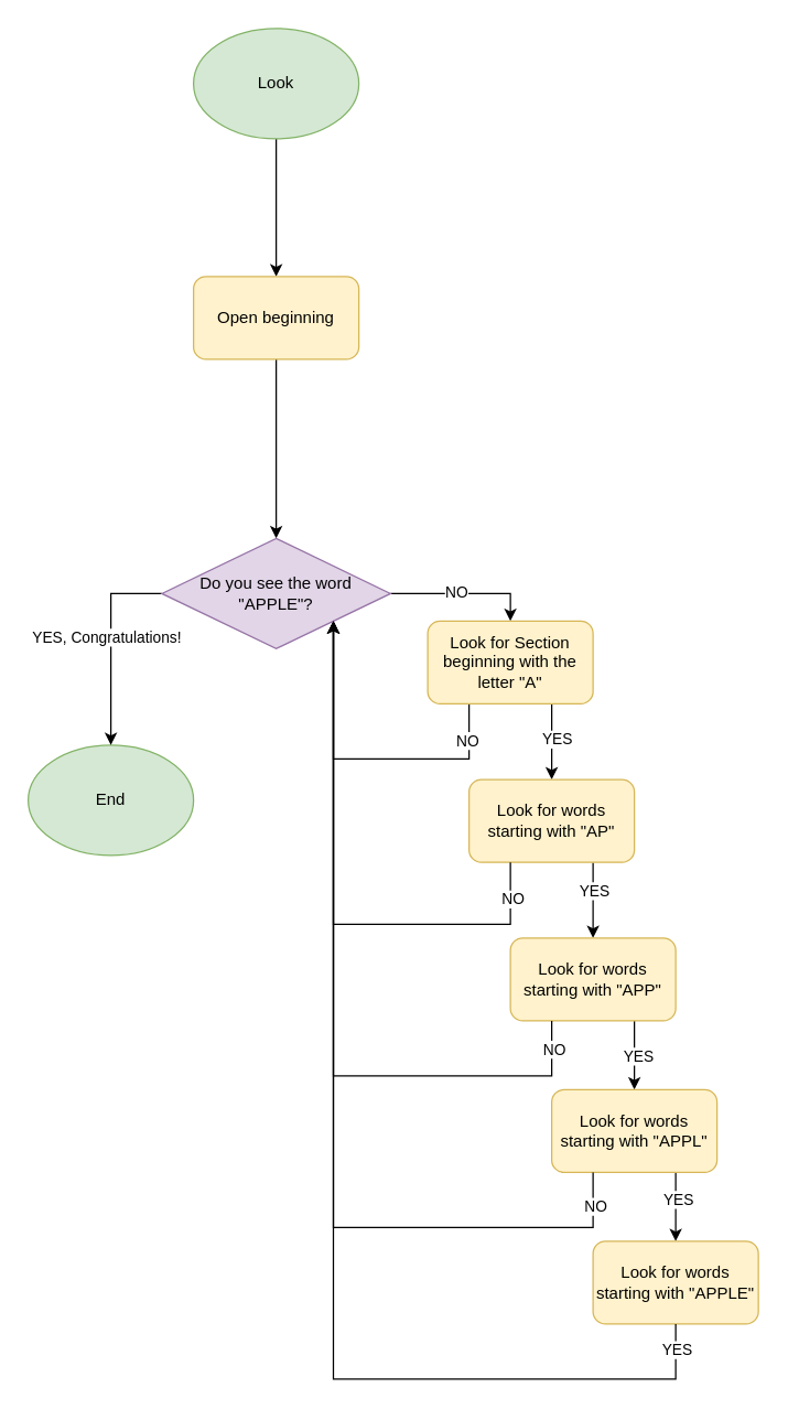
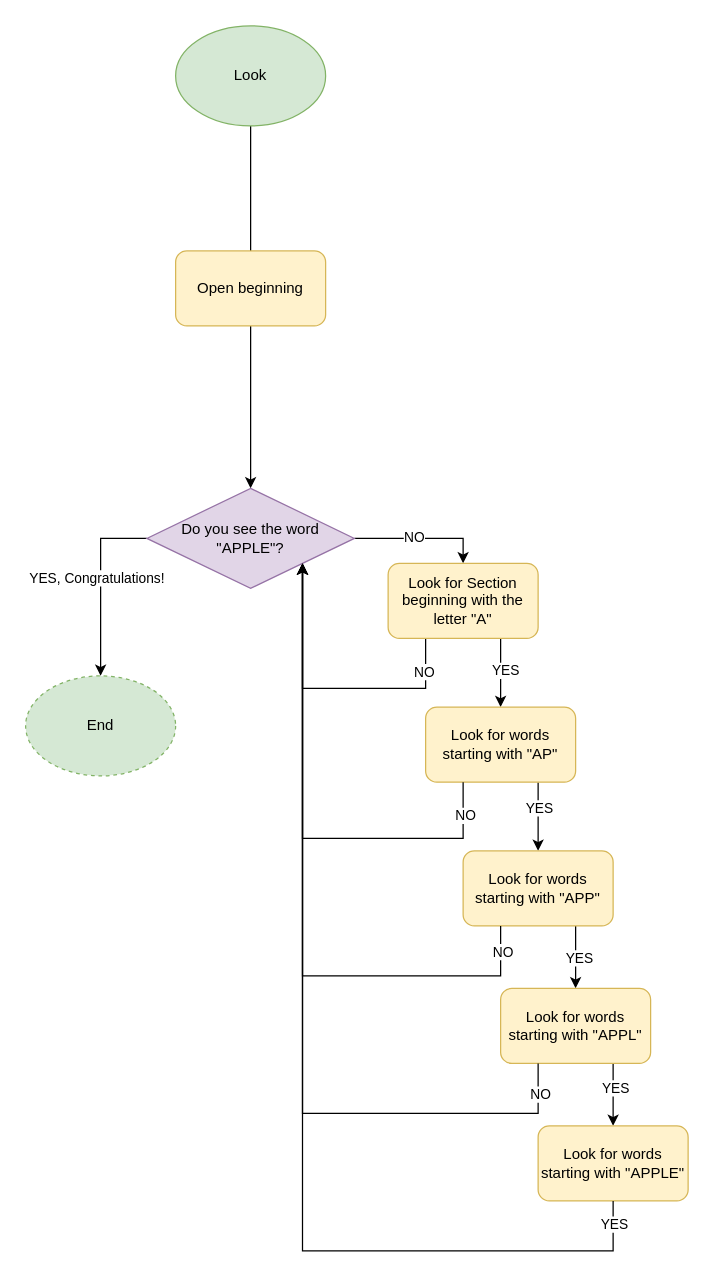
- <mxCell id="2" value="" style="edgeStyle=orthogonalEdgeStyle;rounded=0;orthogonalLoop=1;jettySize=auto;html=1;" edge="1" parent="1" source="3" target="6"><mxGeometry relative="1" as="geometry" /></mxCell>
+ <mxCell id="2" value="" style="edgeStyle=orthogonalEdgeStyle;rounded=0;orthogonalLoop=1;jettySize=auto;html=1;endArrow=none;" edge="1" parent="1" source="3" target="6"><mxGeometry relative="1" as="geometry" /></mxCell>
- <mxCell id="4" value="End" style="ellipse;whiteSpace=wrap;html=1;fillColor=#d5e8d4;strokeColor=#82b366;" vertex="1" parent="1"><mxGeometry x="20" y="540" width="120" height="80" as="geometry" /></mxCell>
+ <mxCell id="4" value="End" style="ellipse;whiteSpace=wrap;html=1;fillColor=#d5e8d4;strokeColor=#82b366;dashed=1;" vertex="1" parent="1"><mxGeometry x="20" y="540" width="120" height="80" as="geometry" /></mxCell>
